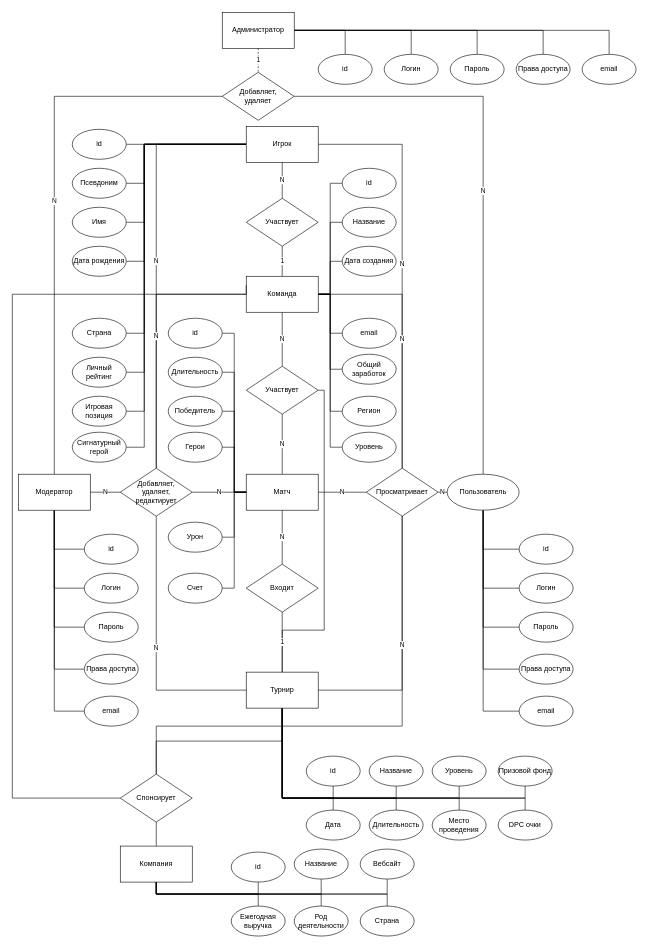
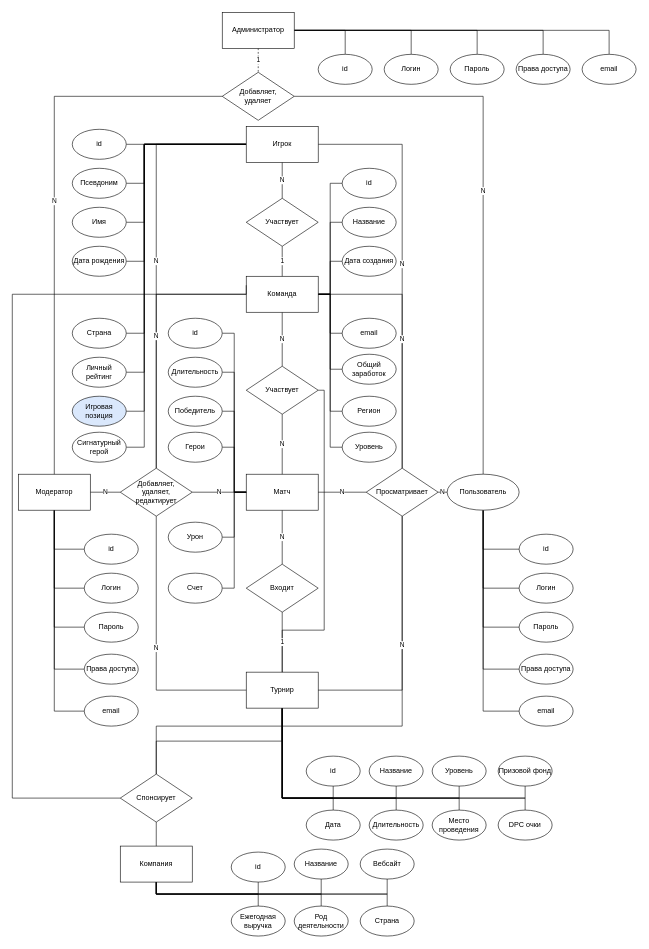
- <mxCell id="118" value="Игровая позиция" style="ellipse;whiteSpace=wrap;html=1;" parent="1" vertex="1"><mxGeometry x="120" y="660" width="90" height="50" as="geometry" /></mxCell>
+ <mxCell id="118" value="Игровая позиция" style="ellipse;whiteSpace=wrap;html=1;fillColor=#dae8fc;" parent="1" vertex="1"><mxGeometry x="120" y="660" width="90" height="50" as="geometry" /></mxCell>
